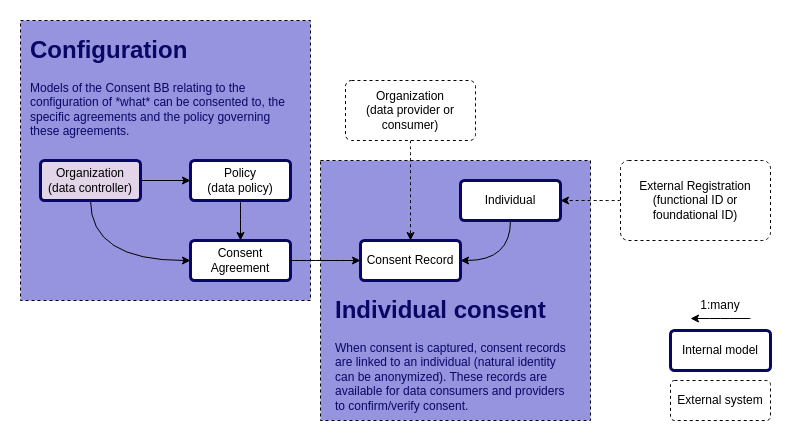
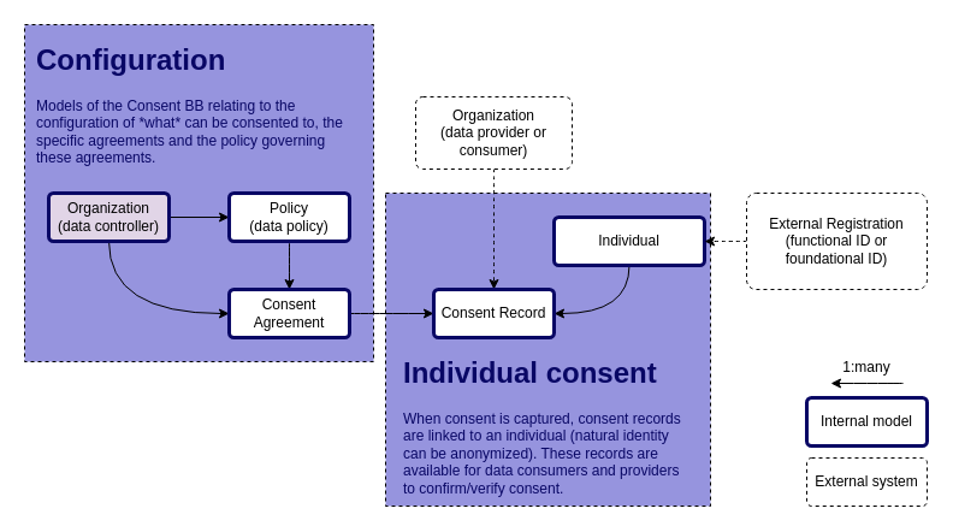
- <mxCell id="14" value="Individual" style="rounded=1;arcSize=10;whiteSpace=wrap;html=1;align=center;strokeWidth=3;strokeColor=#090765;" parent="1" vertex="1"><mxGeometry x="460" y="180" width="100" height="40" as="geometry" /></mxCell>
+ <mxCell id="14" value="Individual" style="rounded=1;arcSize=10;whiteSpace=wrap;html=1;align=center;strokeWidth=3;strokeColor=#090765;" parent="1" vertex="1"><mxGeometry x="460" y="180" width="125" height="40" as="geometry" /></mxCell>
